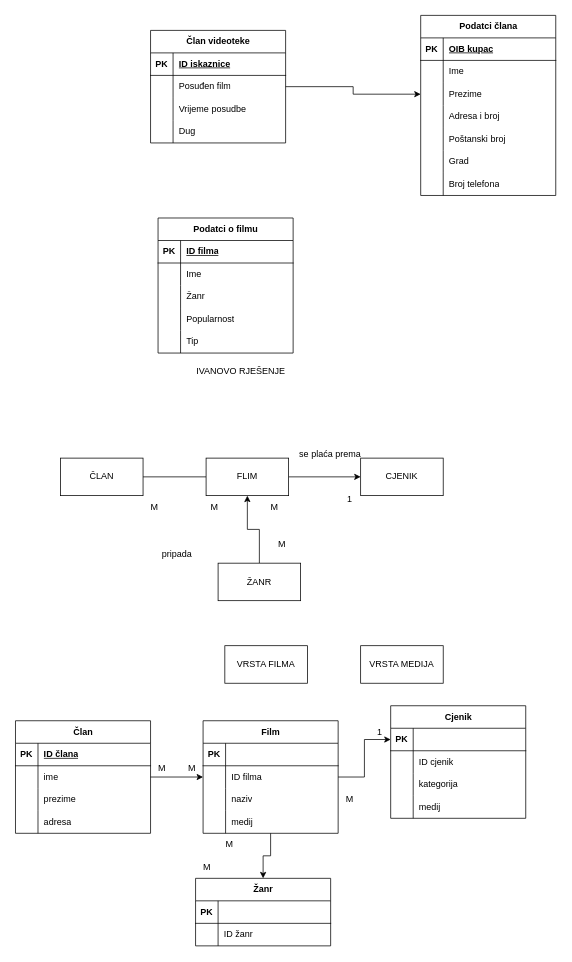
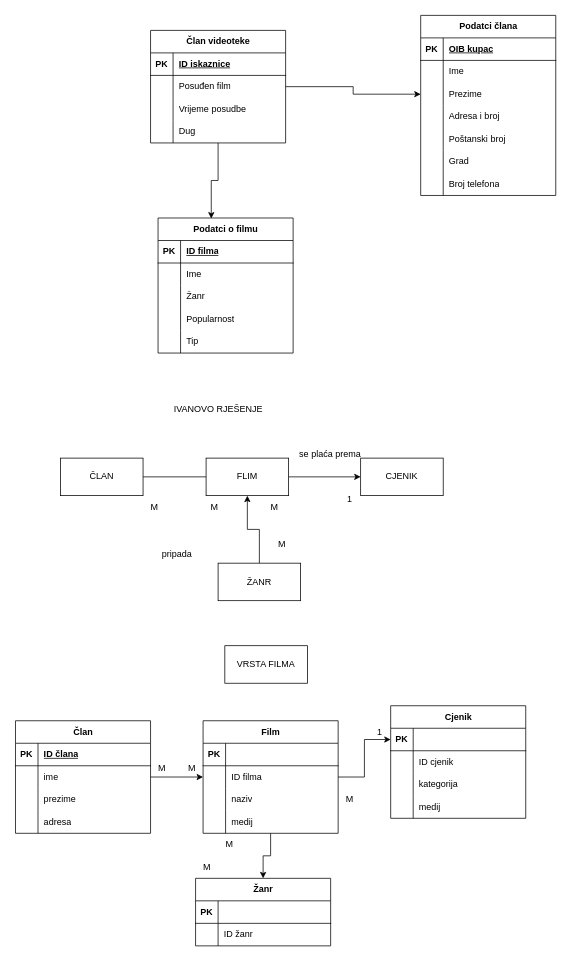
+ <mxCell id="2" style="edgeStyle=orthogonalEdgeStyle;rounded=0;orthogonalLoop=1;jettySize=auto;html=1;entryX=0.394;entryY=0.004;entryDx=0;entryDy=0;entryPerimeter=0;" edge="1" parent="1" source="3" target="39"><mxGeometry relative="1" as="geometry" /></mxCell>
- <mxCell id="62" value="IVANOVO RJEŠENJE" style="text;html=1;align=center;verticalAlign=middle;resizable=0;points=[];autosize=1;strokeColor=none;fillColor=none;" vertex="1" parent="1"><mxGeometry x="250" y="480" width="140" height="30" as="geometry" /></mxCell>
+ <mxCell id="62" value="IVANOVO RJEŠENJE" style="text;html=1;align=center;verticalAlign=middle;resizable=0;points=[];autosize=1;strokeColor=none;fillColor=none;" vertex="1" parent="1"><mxGeometry x="220" y="530" width="140" height="30" as="geometry" /></mxCell>
- <mxCell id="64" value="VRSTA MEDIJA" style="html=1;whiteSpace=wrap;" vertex="1" parent="1"><mxGeometry x="480" y="860" width="110" height="50" as="geometry" /></mxCell>
